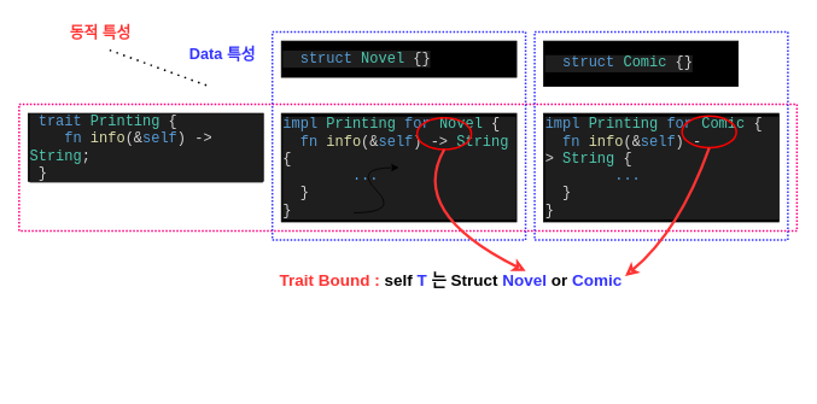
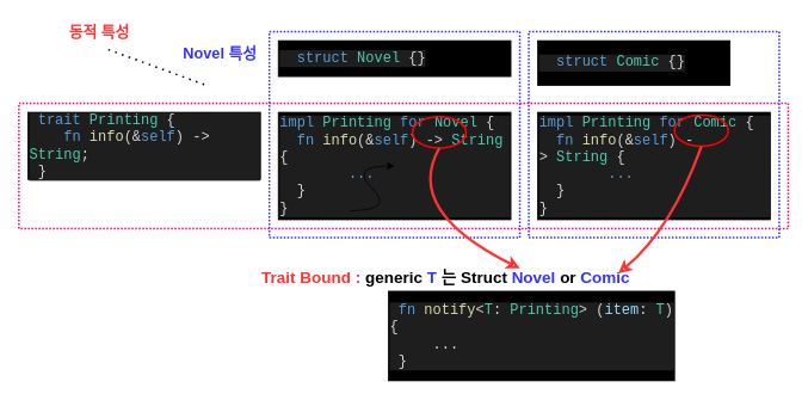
- <mxCell id="19" value="&lt;b&gt;&lt;font style=&quot;font-size: 17px&quot; color=&quot;#3333ff&quot;&gt;Data 특성&lt;/font&gt;&lt;/b&gt;" style="rounded=0;whiteSpace=wrap;html=1;fontSize=18;fontColor=#FF3333;strokeColor=none;strokeWidth=2;fillColor=none;" vertex="1" parent="1"><mxGeometry x="190" y="45" width="110" height="30" as="geometry" /></mxCell>
+ <mxCell id="19" value="&lt;b&gt;&lt;font style=&quot;font-size: 17px&quot; color=&quot;#3333ff&quot;&gt;Novel 특성&lt;/font&gt;&lt;/b&gt;" style="rounded=0;whiteSpace=wrap;html=1;fontSize=18;fontColor=#FF3333;strokeColor=none;strokeWidth=2;fillColor=none;" vertex="1" parent="1"><mxGeometry x="190" y="45" width="110" height="30" as="geometry" /></mxCell>
- <mxCell id="14" value="&lt;font style=&quot;font-size: 18px&quot;&gt;&lt;b style=&quot;color: rgb(51 , 51 , 255)&quot;&gt;&lt;font color=&quot;#ff3333&quot; style=&quot;font-size: 18px&quot;&gt;Trait Bound :&amp;nbsp;&lt;/font&gt;&lt;/b&gt;&lt;b&gt;self &lt;font color=&quot;#3333ff&quot; style=&quot;font-size: 18px&quot;&gt;T&lt;/font&gt; 는 Struct &lt;font color=&quot;#3333ff&quot; style=&quot;font-size: 18px&quot;&gt;Novel&lt;/font&gt; or &lt;font color=&quot;#3333ff&quot; style=&quot;font-size: 18px&quot;&gt;Comic&lt;/font&gt;&amp;nbsp;&lt;/b&gt;&lt;/font&gt;" style="rounded=0;whiteSpace=wrap;html=1;fontSize=16;strokeColor=none;strokeWidth=2;fillColor=none;" vertex="1" parent="1"><mxGeometry x="260" y="295" width="480" height="30" as="geometry" /></mxCell>
+ <mxCell id="14" value="&lt;font style=&quot;font-size: 18px&quot;&gt;&lt;b style=&quot;color: rgb(51 , 51 , 255)&quot;&gt;&lt;font color=&quot;#ff3333&quot; style=&quot;font-size: 18px&quot;&gt;Trait Bound :&amp;nbsp;&lt;/font&gt;&lt;/b&gt;&lt;b&gt;generic &lt;font color=&quot;#3333ff&quot; style=&quot;font-size: 18px&quot;&gt;T&lt;/font&gt; 는 Struct &lt;font color=&quot;#3333ff&quot; style=&quot;font-size: 18px&quot;&gt;Novel&lt;/font&gt; or &lt;font color=&quot;#3333ff&quot; style=&quot;font-size: 18px&quot;&gt;Comic&lt;/font&gt;&amp;nbsp;&lt;/b&gt;&lt;/font&gt;" style="rounded=0;whiteSpace=wrap;html=1;fontSize=16;strokeColor=none;strokeWidth=2;fillColor=none;" vertex="1" parent="1"><mxGeometry x="260" y="295" width="480" height="30" as="geometry" /></mxCell>
+ <mxCell id="10" value="&lt;div style=&quot;background-color: rgb(30 , 30 , 30) ; font-family: &amp;#34;consolas&amp;#34; , &amp;#34;courier new&amp;#34; , monospace ; font-size: 16px ; line-height: 19px&quot;&gt;&lt;div style=&quot;font-family: &amp;#34;consolas&amp;#34; , &amp;#34;courier new&amp;#34; , monospace ; line-height: 19px&quot;&gt;&lt;div style=&quot;font-family: &amp;#34;consolas&amp;#34; , &amp;#34;courier new&amp;#34; , monospace ; line-height: 19px&quot;&gt;&lt;div style=&quot;color: rgb(212 , 212 , 212)&quot;&gt;&lt;div style=&quot;font-family: &amp;#34;consolas&amp;#34; , &amp;#34;courier new&amp;#34; , monospace ; line-height: 19px&quot;&gt;&lt;span style=&quot;color: #569cd6&quot;&gt;&amp;nbsp;fn&lt;/span&gt; &lt;span style=&quot;color: #dcdcaa&quot;&gt;notify&lt;/span&gt;&amp;lt;&lt;span style=&quot;color: #4ec9b0&quot;&gt;T&lt;/span&gt;: &lt;span style=&quot;color: #4ec9b0&quot;&gt;Printing&lt;/span&gt;&amp;gt; (&lt;span style=&quot;color: #9cdcfe&quot;&gt;item&lt;/span&gt;: &lt;span style=&quot;color: #4ec9b0&quot;&gt;T&lt;/span&gt;) {&lt;/div&gt;&lt;div style=&quot;font-family: &amp;#34;consolas&amp;#34; , &amp;#34;courier new&amp;#34; , monospace ; line-height: 19px&quot;&gt;&amp;nbsp; &amp;nbsp; &amp;nbsp;...&lt;/div&gt;&lt;div style=&quot;font-family: &amp;#34;consolas&amp;#34; , &amp;#34;courier new&amp;#34; , monospace ; line-height: 19px&quot;&gt;&amp;nbsp;}&lt;/div&gt;&lt;/div&gt;&lt;/div&gt;&lt;/div&gt;&lt;/div&gt;" style="rounded=0;whiteSpace=wrap;html=1;align=left;fontColor=#F5F5F5;fillColor=#000000;" vertex="1" parent="1"><mxGeometry x="433" y="325" width="320" height="100" as="geometry" /></mxCell>
